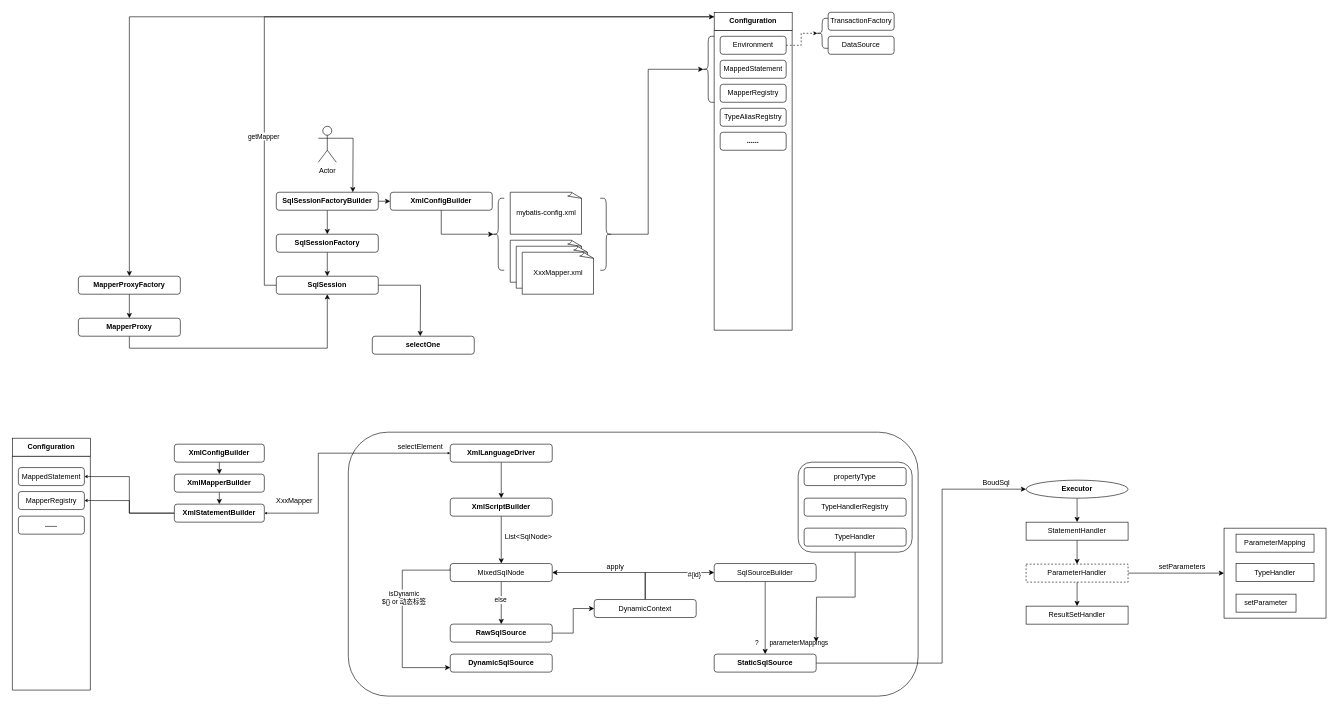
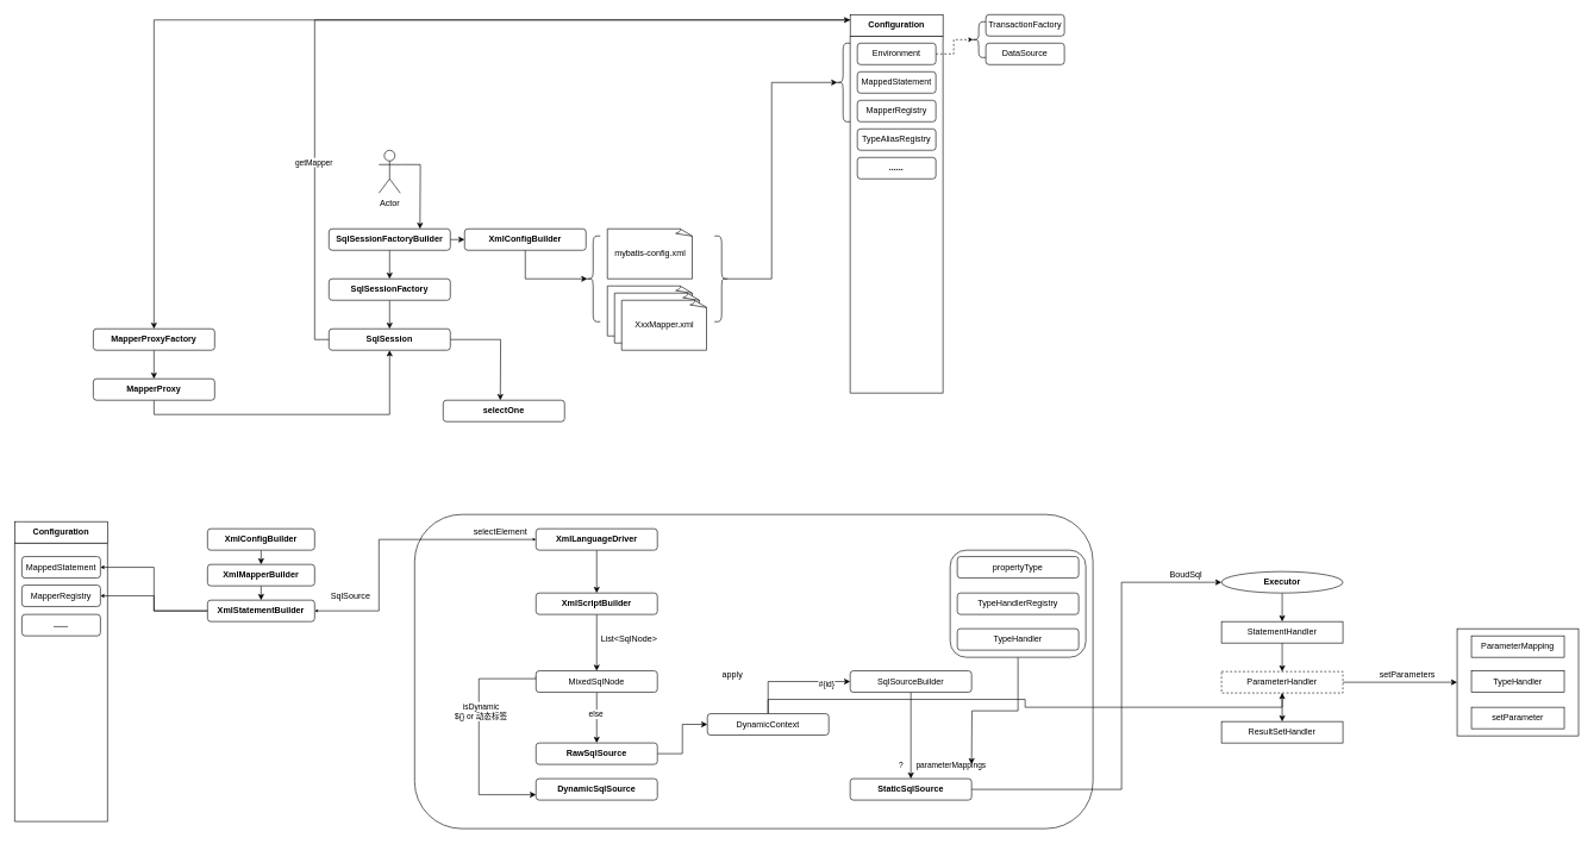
- <mxCell id="67" value="XxxMapper" style="text;html=1;align=center;verticalAlign=middle;resizable=0;points=[];autosize=1;strokeColor=none;fillColor=none;" parent="1" vertex="1"><mxGeometry x="450" y="820" width="80" height="30" as="geometry" /></mxCell>
+ <mxCell id="67" value="SqlSource" style="text;html=1;align=center;verticalAlign=middle;resizable=0;points=[];autosize=1;strokeColor=none;fillColor=none;" parent="1" vertex="1"><mxGeometry x="450" y="820" width="80" height="30" as="geometry" /></mxCell>
- <mxCell id="56" style="edgeStyle=orthogonalEdgeStyle;rounded=0;orthogonalLoop=1;jettySize=auto;html=1;exitX=0.5;exitY=0;exitDx=0;exitDy=0;entryX=1;entryY=0.5;entryDx=0;entryDy=0;" parent="1" source="58" target="63" edge="1"><mxGeometry relative="1" as="geometry" /></mxCell>
+ <mxCell id="56" style="edgeStyle=orthogonalEdgeStyle;rounded=0;orthogonalLoop=1;jettySize=auto;html=1;exitX=0.5;exitY=0;exitDx=0;exitDy=0;" parent="1" source="58" target="86" edge="1"><mxGeometry relative="1" as="geometry" /></mxCell>
- <mxCell id="93" value="setParameter" style="rounded=1;whiteSpace=wrap;html=1;arcSize=0;" vertex="1" parent="1"><mxGeometry x="2060" y="990" width="100" height="30" as="geometry" /></mxCell>
+ <mxCell id="93" value="setParameter" style="rounded=1;whiteSpace=wrap;html=1;arcSize=0;" vertex="1" parent="1"><mxGeometry x="2060" y="990" width="130" height="30" as="geometry" /></mxCell>
